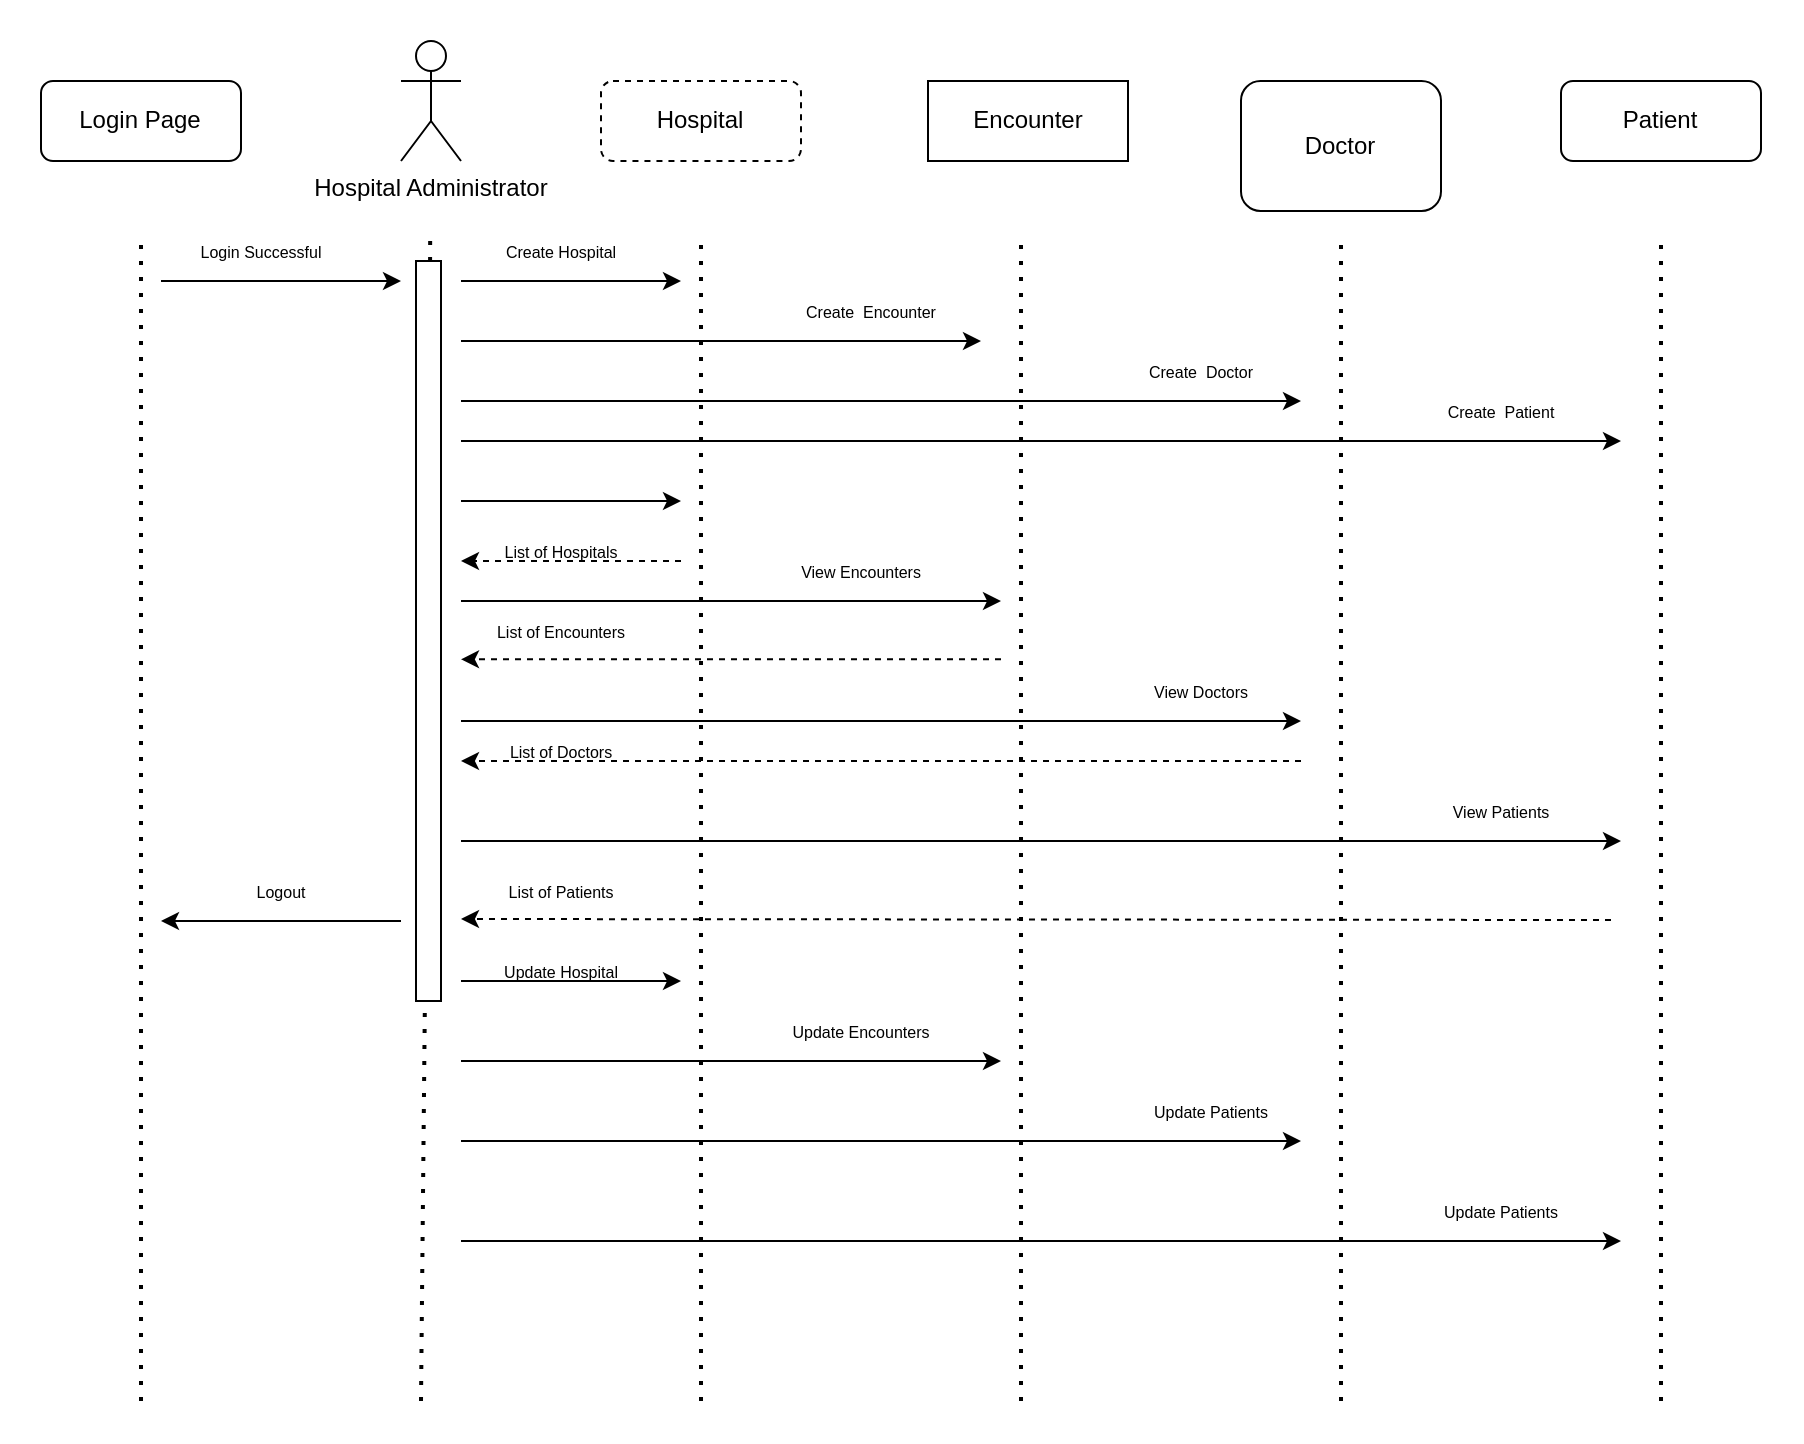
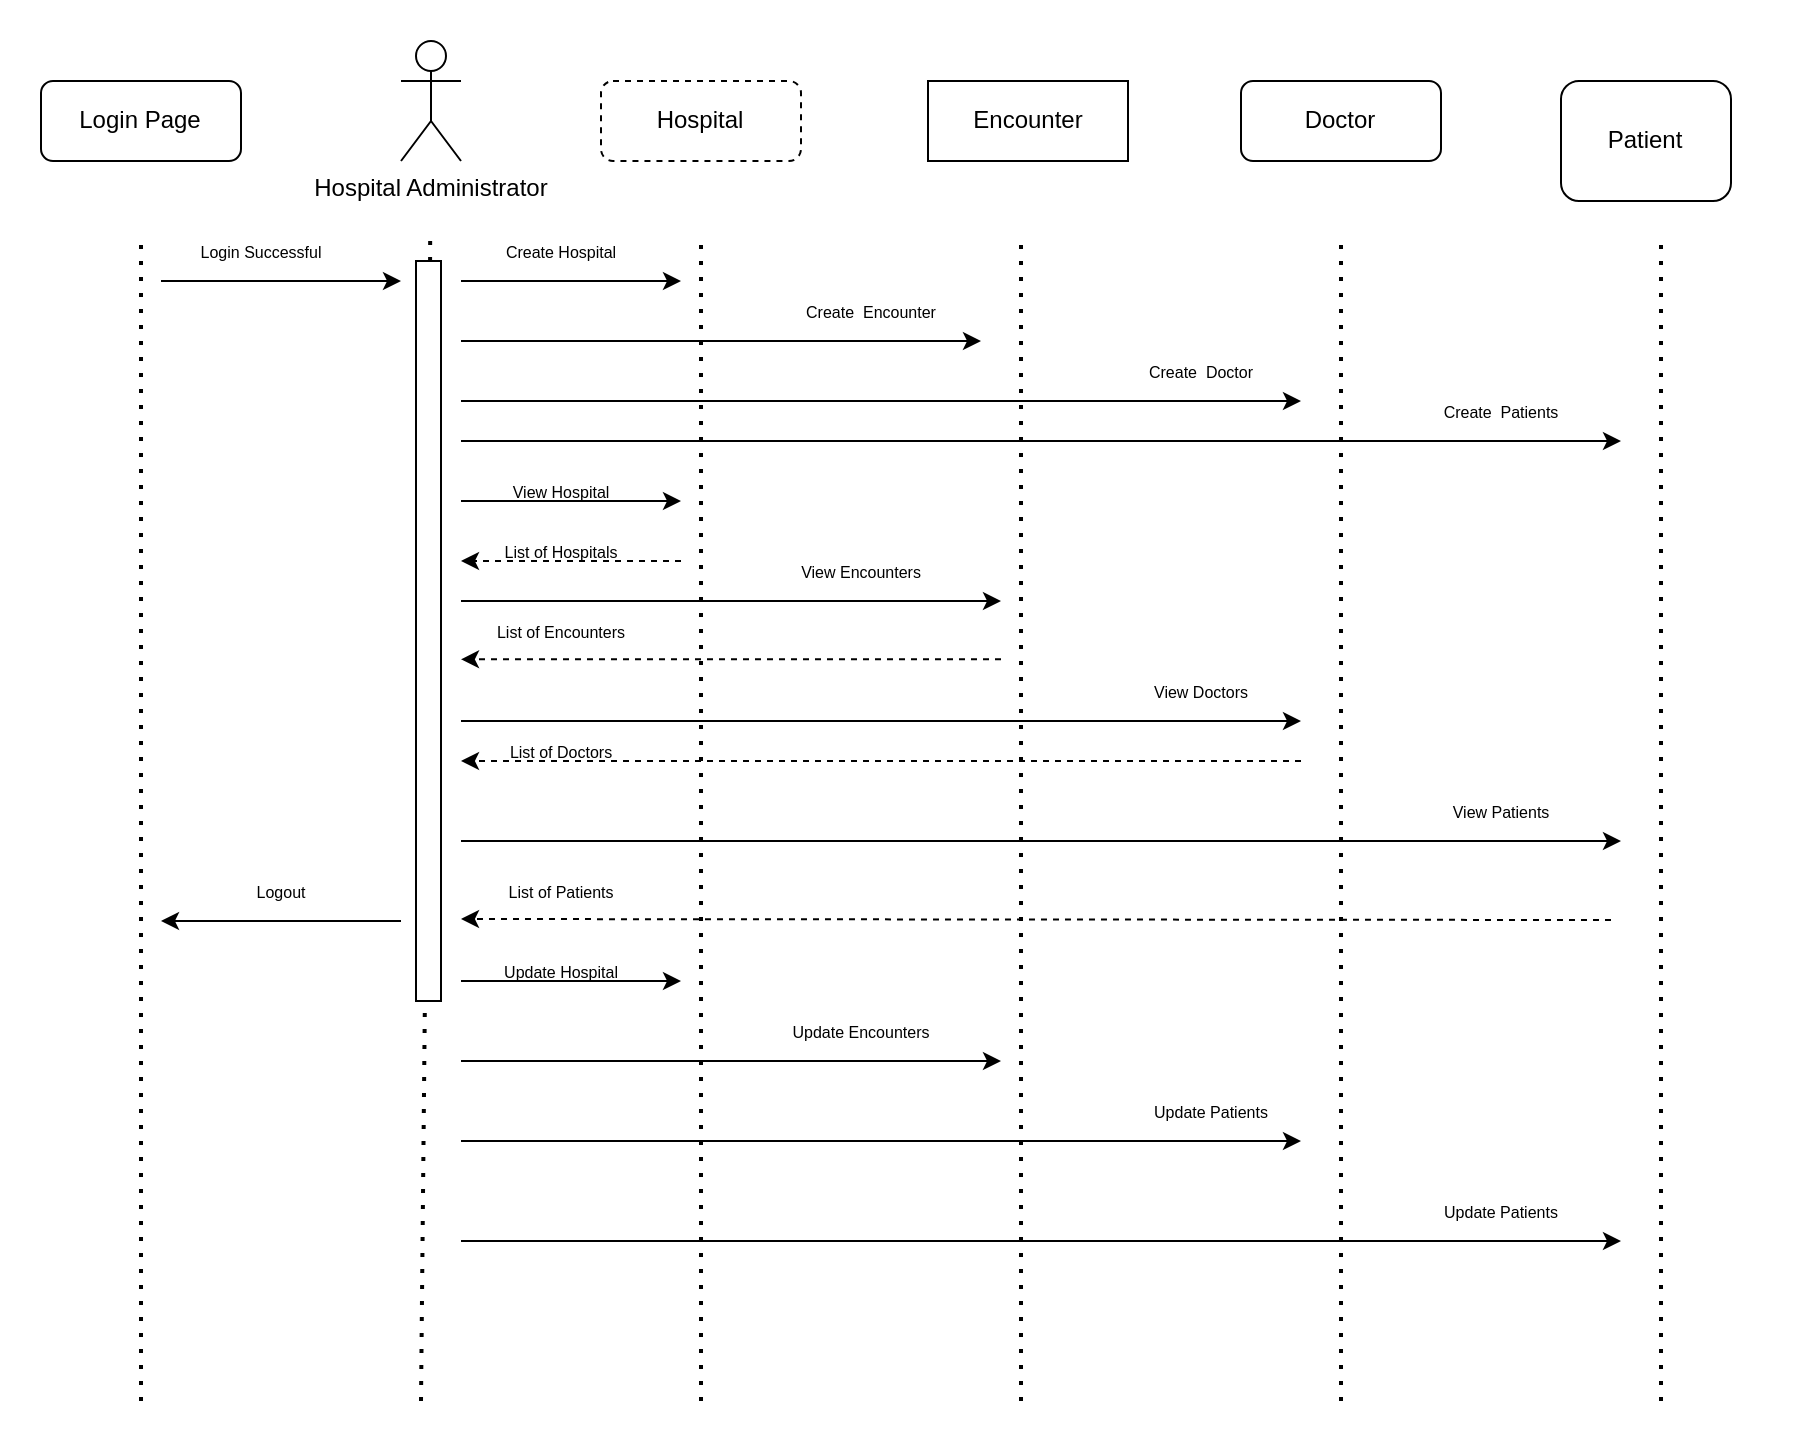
- <mxCell id="10" value="Patient" style="rounded=1;whiteSpace=wrap;html=1;" vertex="1" parent="1"><mxGeometry x="780" y="40" width="100" height="40" as="geometry" /></mxCell>
+ <mxCell id="10" value="Patient" style="rounded=1;whiteSpace=wrap;html=1;" vertex="1" parent="1"><mxGeometry x="780" y="40" width="85" height="60" as="geometry" /></mxCell>
- <mxCell id="9" value="Doctor" style="rounded=1;whiteSpace=wrap;html=1;" vertex="1" parent="1"><mxGeometry x="620" y="40" width="100" height="65" as="geometry" /></mxCell>
+ <mxCell id="9" value="Doctor" style="rounded=1;whiteSpace=wrap;html=1;" vertex="1" parent="1"><mxGeometry x="620" y="40" width="100" height="40" as="geometry" /></mxCell>
- <mxCell id="19" value="&lt;span style=&quot;font-size: 8px;&quot;&gt;Create&amp;nbsp; Patient&lt;/span&gt;" style="text;html=1;align=center;verticalAlign=middle;resizable=0;points=[];autosize=1;strokeColor=none;fillColor=none;strokeWidth=1;" vertex="1" parent="1"><mxGeometry x="710" y="190" width="80" height="30" as="geometry" /></mxCell>
+ <mxCell id="19" value="&lt;span style=&quot;font-size: 8px;&quot;&gt;Create&amp;nbsp; Patients&lt;/span&gt;" style="text;html=1;align=center;verticalAlign=middle;resizable=0;points=[];autosize=1;strokeColor=none;fillColor=none;strokeWidth=1;" vertex="1" parent="1"><mxGeometry x="710" y="190" width="80" height="30" as="geometry" /></mxCell>
+ <mxCell id="29" value="&lt;span style=&quot;font-size: 8px;&quot;&gt;View Hospital&lt;/span&gt;" style="text;html=1;align=center;verticalAlign=middle;resizable=0;points=[];autosize=1;strokeColor=none;fillColor=none;strokeWidth=1;" vertex="1" parent="1"><mxGeometry x="245" y="230" width="70" height="30" as="geometry" /></mxCell>
